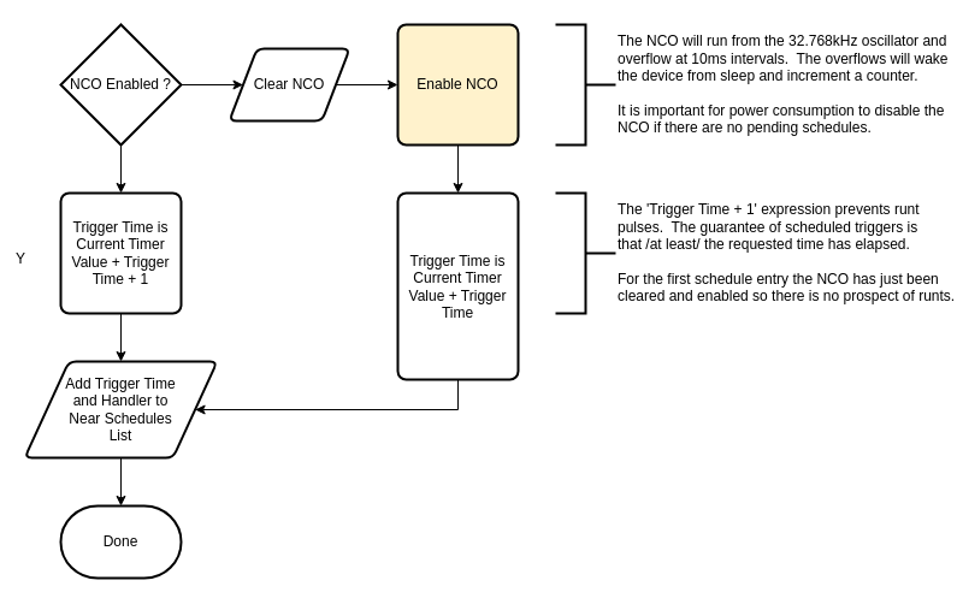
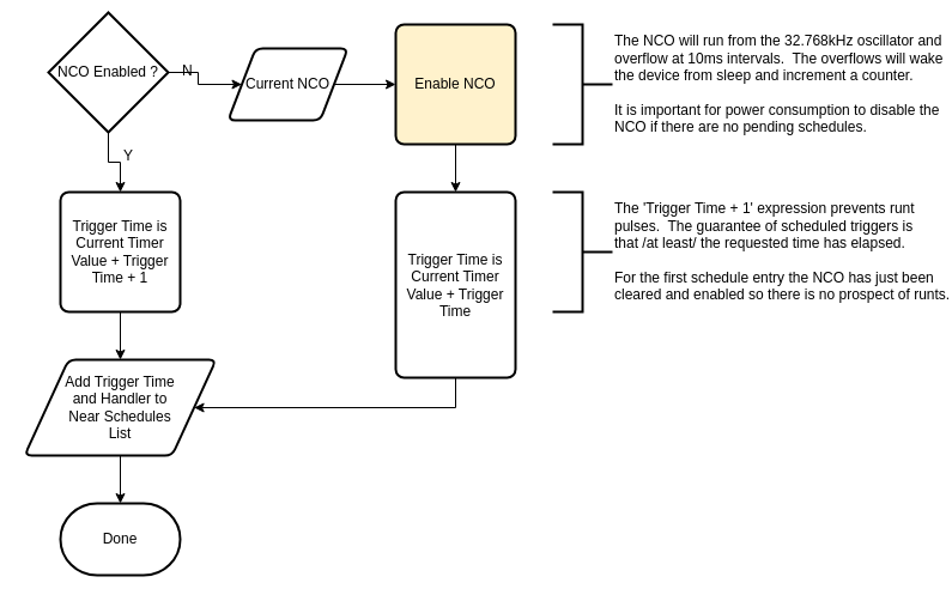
+ <mxCell id="18" value="N" style="text;html=1;resizable=0;points=[];autosize=1;align=left;verticalAlign=top;spacingTop=-4;" vertex="1" parent="1"><mxGeometry x="150" y="49" width="20" height="20" as="geometry" /></mxCell>
- <mxCell id="4" value="NCO Enabled ?" style="strokeWidth=2;html=1;shape=mxgraph.flowchart.decision;whiteSpace=wrap;" vertex="1" parent="1"><mxGeometry x="50" y="20" width="100" height="100" as="geometry" /></mxCell>
+ <mxCell id="4" value="NCO Enabled ?" style="strokeWidth=2;html=1;shape=mxgraph.flowchart.decision;whiteSpace=wrap;" vertex="1" parent="1"><mxGeometry x="40" y="10" width="100" height="100" as="geometry" /></mxCell>
- <mxCell id="8" value="Clear NCO&lt;br&gt;" style="verticalLabelPosition=middle;verticalAlign=middle;html=1;strokeWidth=2;shape=parallelogram;perimeter=parallelogramPerimeter;whiteSpace=wrap;rounded=1;arcSize=12;size=0.23;labelPosition=center;align=center;" vertex="1" parent="1"><mxGeometry x="190" y="40" width="100" height="60" as="geometry" /></mxCell>
+ <mxCell id="8" value="Current NCO&lt;br&gt;" style="verticalLabelPosition=middle;verticalAlign=middle;html=1;strokeWidth=2;shape=parallelogram;perimeter=parallelogramPerimeter;whiteSpace=wrap;rounded=1;arcSize=12;size=0.23;labelPosition=center;align=center;" vertex="1" parent="1"><mxGeometry x="190" y="40" width="100" height="60" as="geometry" /></mxCell>
- <mxCell id="19" value="Y" style="text;html=1;resizable=0;points=[];autosize=1;align=left;verticalAlign=top;spacingTop=-4;" vertex="1" parent="1"><mxGeometry x="11" y="205" width="20" height="20" as="geometry" /></mxCell>
+ <mxCell id="19" value="Y" style="text;html=1;resizable=0;points=[];autosize=1;align=left;verticalAlign=top;spacingTop=-4;" vertex="1" parent="1"><mxGeometry x="101" y="120" width="20" height="20" as="geometry" /></mxCell>
